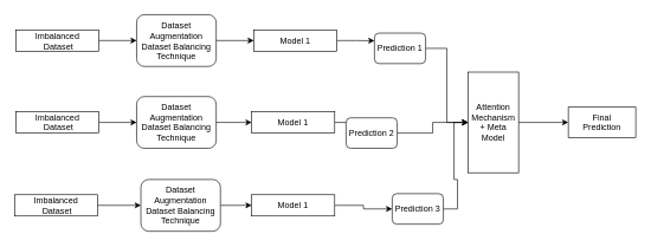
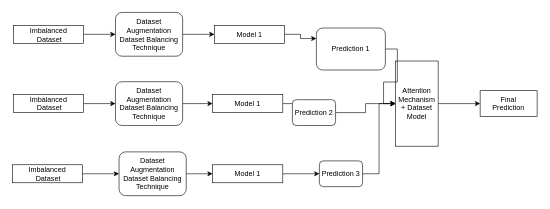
- <mxCell id="12" value="Prediction 1" style="rounded=1;whiteSpace=wrap;html=1;" vertex="1" parent="1"><mxGeometry x="527" y="46" width="72" height="43" as="geometry" /></mxCell>
+ <mxCell id="12" value="Prediction 1" style="rounded=1;whiteSpace=wrap;html=1;" vertex="1" parent="1"><mxGeometry x="527" y="46" width="115" height="70" as="geometry" /></mxCell>
- <mxCell id="8" value="Attention Mechanism + Meta Model" style="whiteSpace=wrap;html=1;" vertex="1" parent="1"><mxGeometry x="659" y="101" width="71" height="142" as="geometry" /></mxCell>
+ <mxCell id="8" value="Attention Mechanism + Dataset Model" style="whiteSpace=wrap;html=1;" vertex="1" parent="1"><mxGeometry x="659" y="101" width="71" height="142" as="geometry" /></mxCell>
- <mxCell id="28" value="Prediction 3" style="rounded=1;whiteSpace=wrap;html=1;" vertex="1" parent="1"><mxGeometry x="552" y="272.5" width="72" height="43" as="geometry" /></mxCell>
+ <mxCell id="28" value="Prediction 3" style="rounded=1;whiteSpace=wrap;html=1;" vertex="1" parent="1"><mxGeometry x="532" y="267.5" width="72" height="43" as="geometry" /></mxCell>
